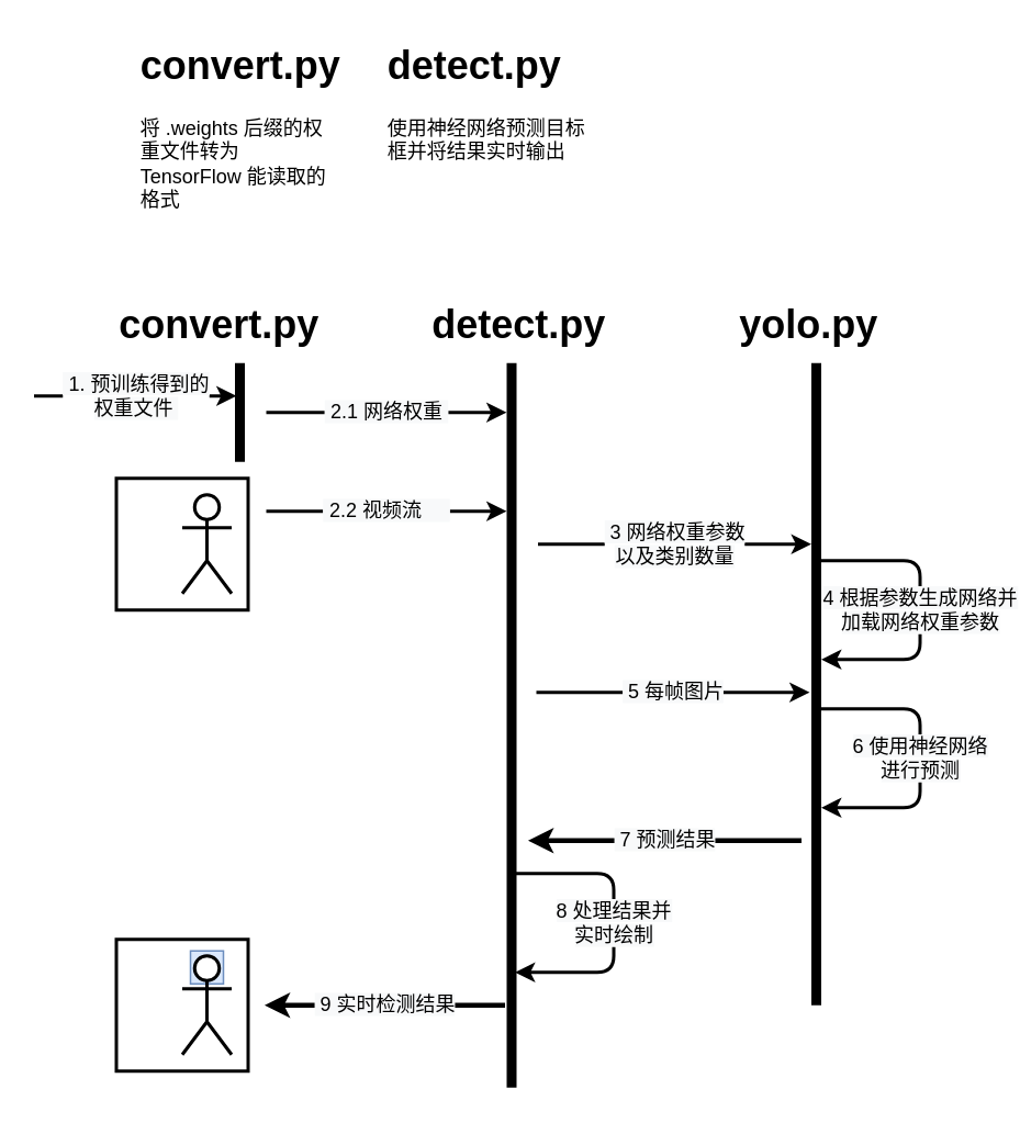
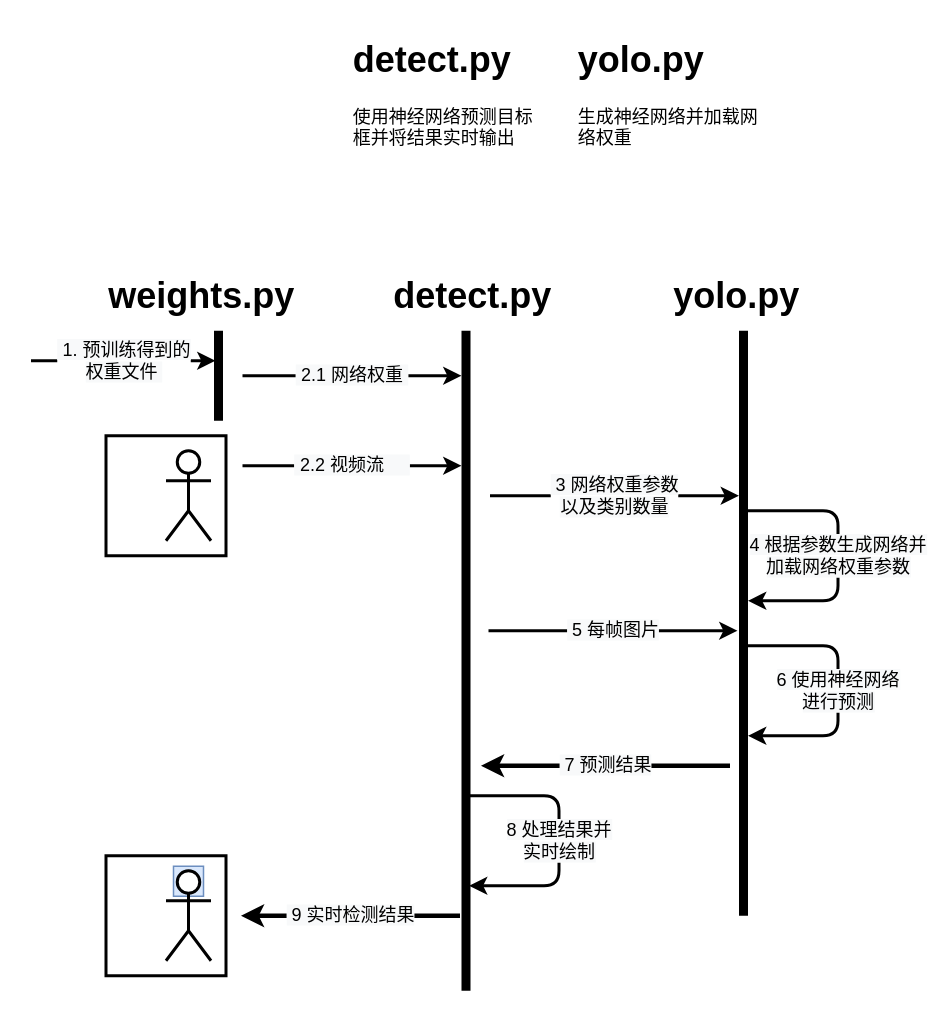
- <mxCell id="5" value="&lt;h1&gt;convert.py&lt;/h1&gt;&lt;p&gt;将 .weights 后缀的权重文件转为 TensorFlow 能读取的格式&lt;/p&gt;" style="text;html=1;strokeColor=none;fillColor=none;spacing=5;spacingTop=-20;whiteSpace=wrap;overflow=hidden;rounded=0;" vertex="1" parent="1"><mxGeometry x="80" y="20" width="130" height="120" as="geometry" /></mxCell>
+ <mxCell id="7" value="&lt;h1&gt;yolo.py&lt;/h1&gt;&lt;p&gt;生成神经网络并加载网络权重&lt;/p&gt;" style="text;html=1;strokeColor=none;fillColor=none;spacing=5;spacingTop=-20;whiteSpace=wrap;overflow=hidden;rounded=0;" vertex="1" parent="1"><mxGeometry x="380" y="20" width="130" height="120" as="geometry" /></mxCell>
- <mxCell id="8" value="&lt;h1 style=&quot;color: rgb(0, 0, 0); font-family: helvetica; font-style: normal; letter-spacing: normal; text-align: left; text-indent: 0px; text-transform: none; word-spacing: 0px; text-decoration: none;&quot;&gt;convert.py&lt;/h1&gt;&lt;br class=&quot;Apple-interchange-newline&quot;&gt;" style="text;whiteSpace=wrap;html=1;" vertex="1" parent="1"><mxGeometry x="70" y="160" width="150" height="60" as="geometry" /></mxCell>
+ <mxCell id="8" value="&lt;h1 style=&quot;color: rgb(0, 0, 0); font-family: helvetica; font-style: normal; letter-spacing: normal; text-align: left; text-indent: 0px; text-transform: none; word-spacing: 0px; text-decoration: none;&quot;&gt;weights.py&lt;/h1&gt;&lt;br class=&quot;Apple-interchange-newline&quot;&gt;" style="text;whiteSpace=wrap;html=1;" vertex="1" parent="1"><mxGeometry x="70" y="160" width="150" height="60" as="geometry" /></mxCell>
